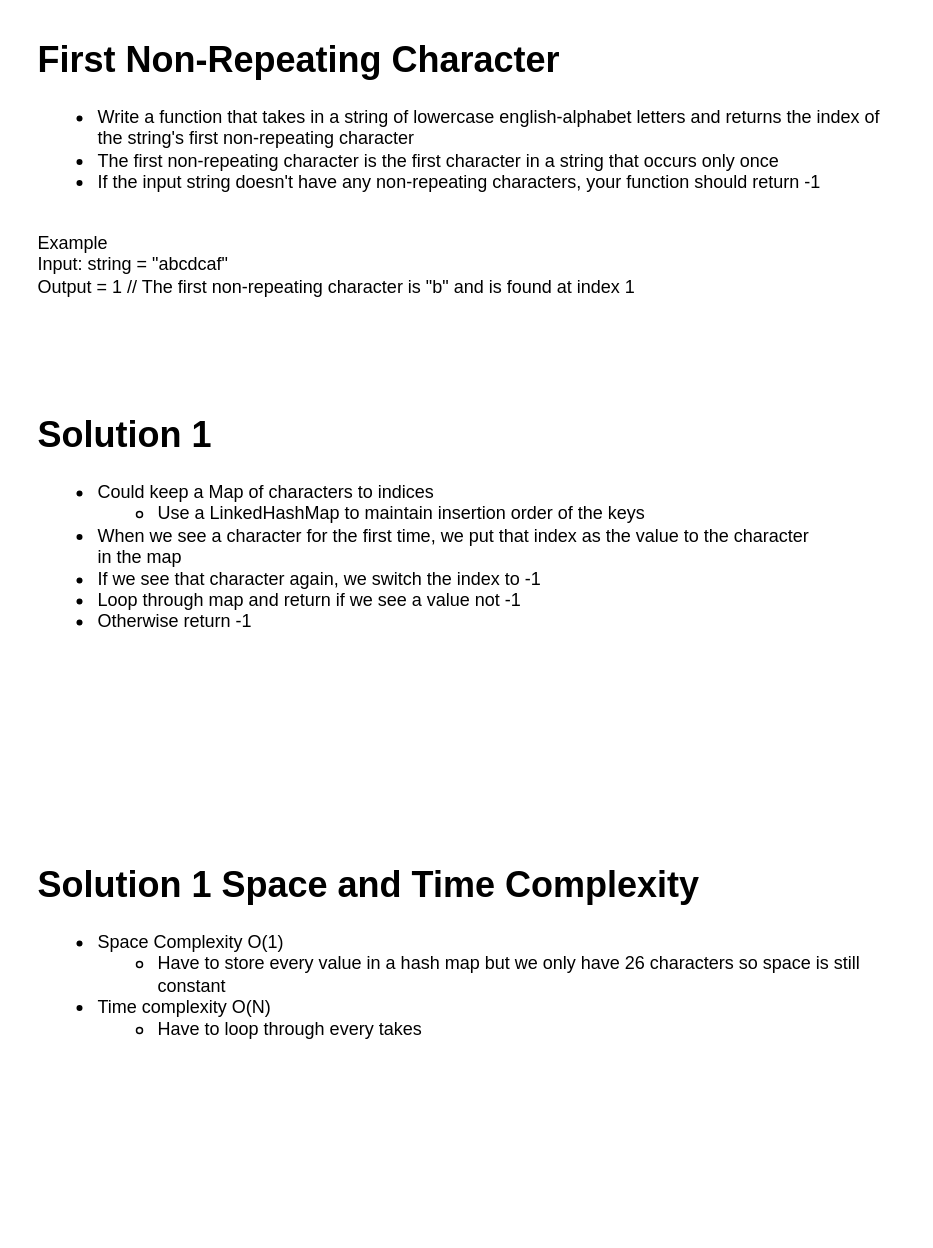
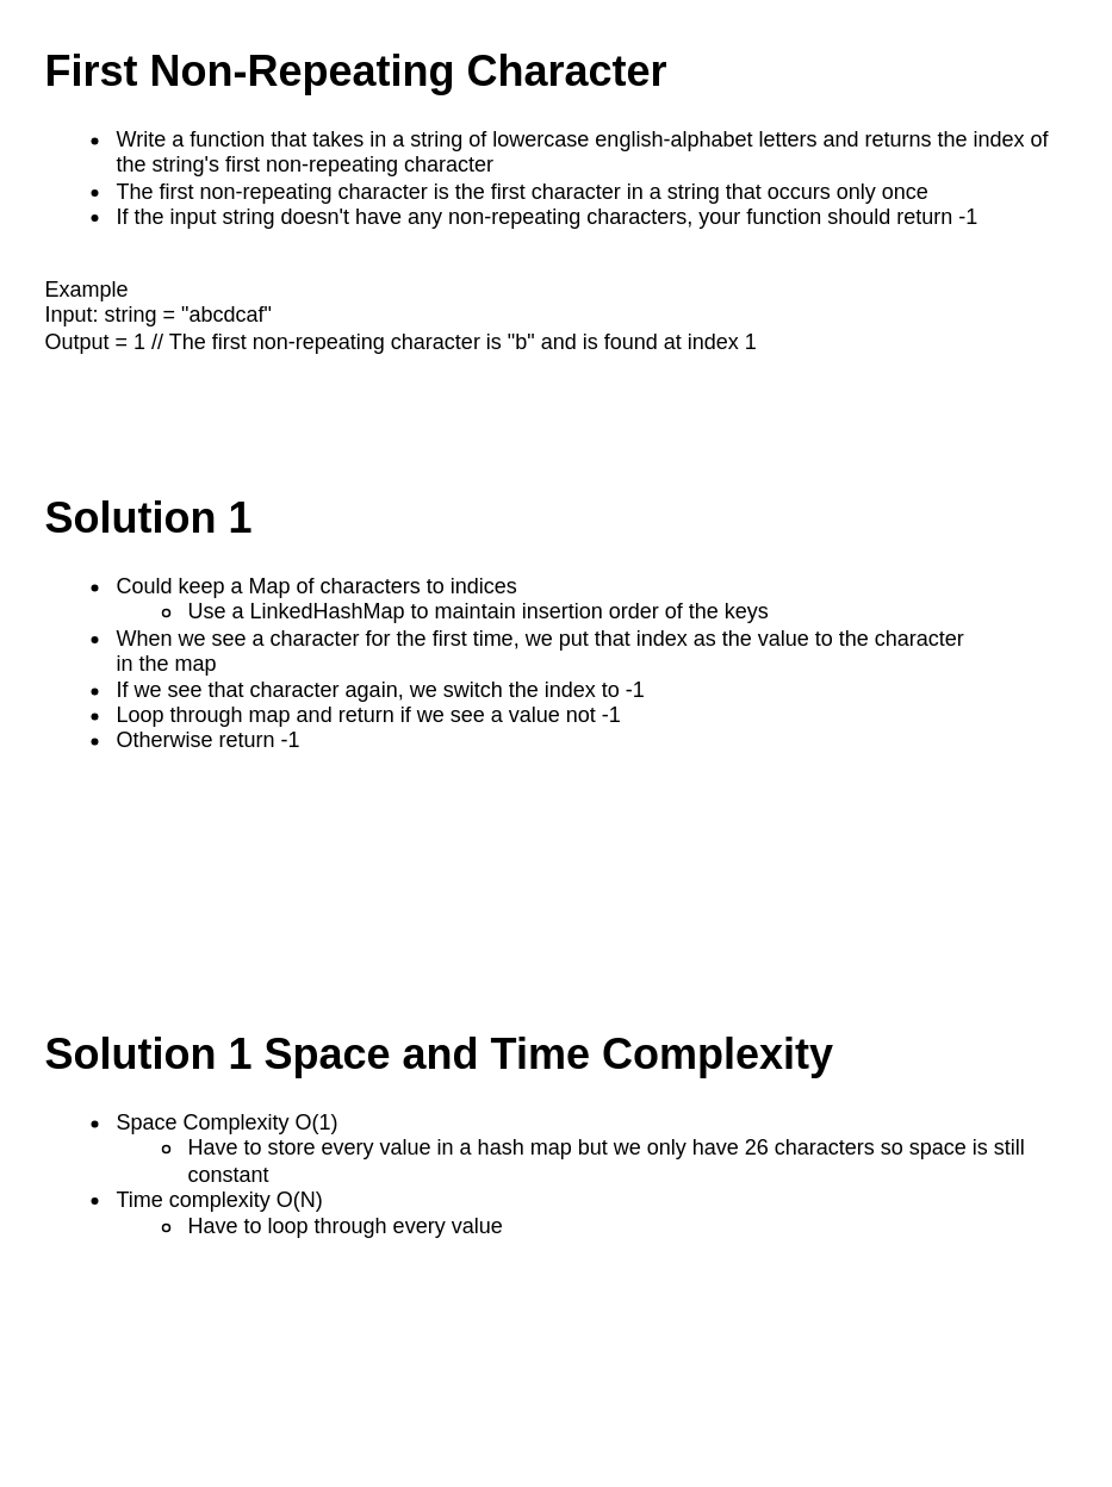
- <mxCell id="4" value="&lt;h1&gt;Solution 1 Space and Time Complexity&lt;/h1&gt;&lt;p&gt;&lt;/p&gt;&lt;ul&gt;&lt;li&gt;Space Complexity O(1)&lt;/li&gt;&lt;ul&gt;&lt;li&gt;Have to store every value in a hash map but we only have 26 characters so space is still constant&lt;/li&gt;&lt;/ul&gt;&lt;li&gt;Time complexity O(N)&lt;/li&gt;&lt;ul&gt;&lt;li&gt;Have to loop through every takes&lt;/li&gt;&lt;/ul&gt;&lt;/ul&gt;&lt;p&gt;&lt;/p&gt;" style="text;html=1;strokeColor=none;fillColor=none;spacing=5;spacingTop=-20;whiteSpace=wrap;overflow=hidden;rounded=0;" vertex="1" parent="1"><mxGeometry x="20" y="570" width="570" height="240" as="geometry" /></mxCell>
+ <mxCell id="4" value="&lt;h1&gt;Solution 1 Space and Time Complexity&lt;/h1&gt;&lt;p&gt;&lt;/p&gt;&lt;ul&gt;&lt;li&gt;Space Complexity O(1)&lt;/li&gt;&lt;ul&gt;&lt;li&gt;Have to store every value in a hash map but we only have 26 characters so space is still constant&lt;/li&gt;&lt;/ul&gt;&lt;li&gt;Time complexity O(N)&lt;/li&gt;&lt;ul&gt;&lt;li&gt;Have to loop through every value&lt;/li&gt;&lt;/ul&gt;&lt;/ul&gt;&lt;p&gt;&lt;/p&gt;" style="text;html=1;strokeColor=none;fillColor=none;spacing=5;spacingTop=-20;whiteSpace=wrap;overflow=hidden;rounded=0;" vertex="1" parent="1"><mxGeometry x="20" y="570" width="570" height="240" as="geometry" /></mxCell>
